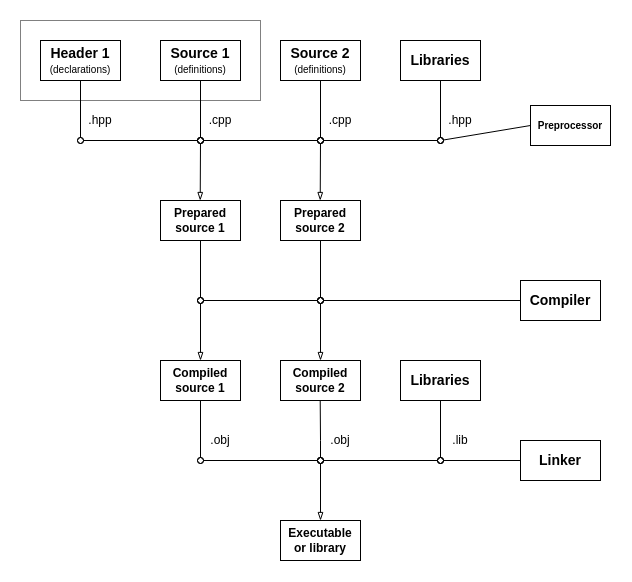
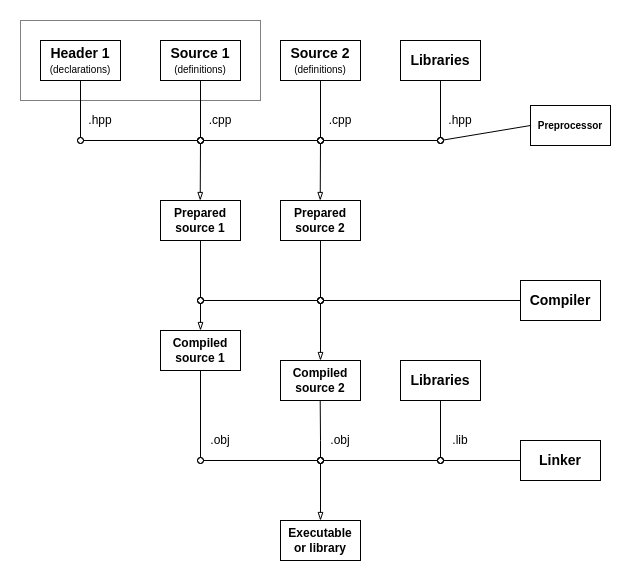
- <mxCell id="15" value="&lt;b style=&quot;&quot;&gt;&lt;font face=&quot;Helvetica&quot;&gt;Compiled source 1&lt;/font&gt;&lt;/b&gt;" style="rounded=0;whiteSpace=wrap;html=1;" parent="1" vertex="1"><mxGeometry x="160" y="360" width="80" height="40" as="geometry" /></mxCell>
+ <mxCell id="15" value="&lt;b style=&quot;&quot;&gt;&lt;font face=&quot;Helvetica&quot;&gt;Compiled source 1&lt;/font&gt;&lt;/b&gt;" style="rounded=0;whiteSpace=wrap;html=1;" parent="1" vertex="1"><mxGeometry x="160" y="330" width="80" height="40" as="geometry" /></mxCell>
